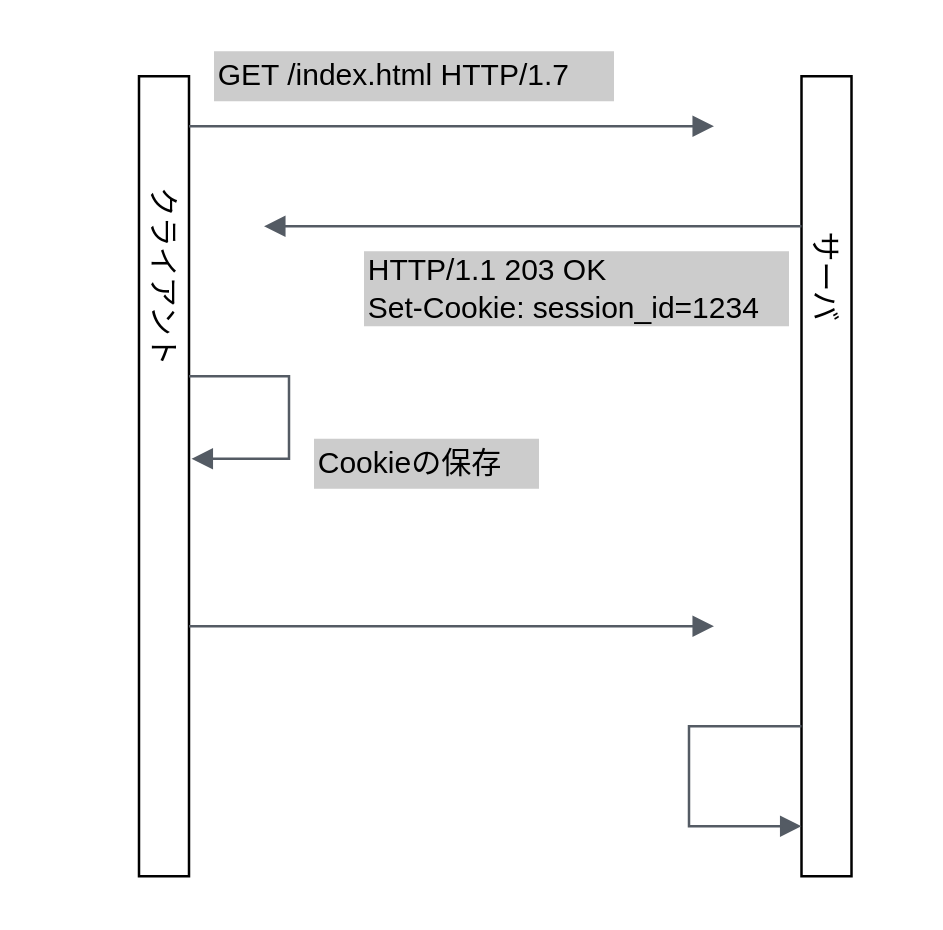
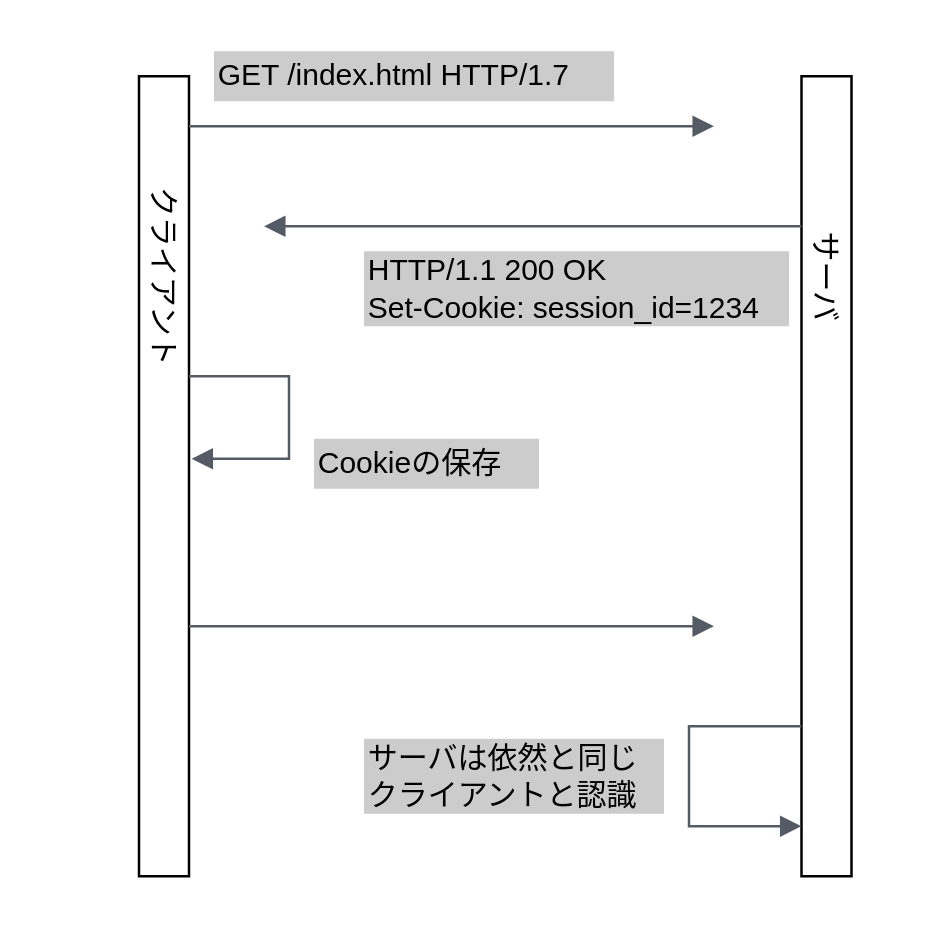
- <mxCell id="9" value="HTTP/1.1 203 OK&lt;br&gt;Set-Cookie: session_id=1234" style="text;html=1;align=left;verticalAlign=middle;resizable=0;points=[];autosize=1;fillColor=#CCCCCC;" vertex="1" parent="1"><mxGeometry x="145" y="100" width="170" height="30" as="geometry" /></mxCell>
+ <mxCell id="9" value="HTTP/1.1 200 OK&lt;br&gt;Set-Cookie: session_id=1234" style="text;html=1;align=left;verticalAlign=middle;resizable=0;points=[];autosize=1;fillColor=#CCCCCC;" vertex="1" parent="1"><mxGeometry x="145" y="100" width="170" height="30" as="geometry" /></mxCell>
+ <mxCell id="14" value="サーバは依然と同じ&lt;br&gt;クライアントと認識" style="text;html=1;align=left;verticalAlign=middle;resizable=0;points=[];autosize=1;fillColor=#CCCCCC;" vertex="1" parent="1"><mxGeometry x="145" y="295" width="120" height="30" as="geometry" /></mxCell>
